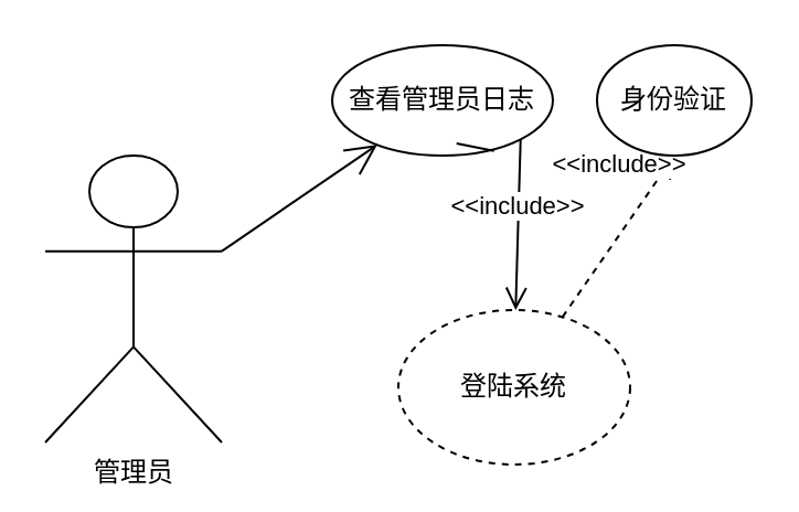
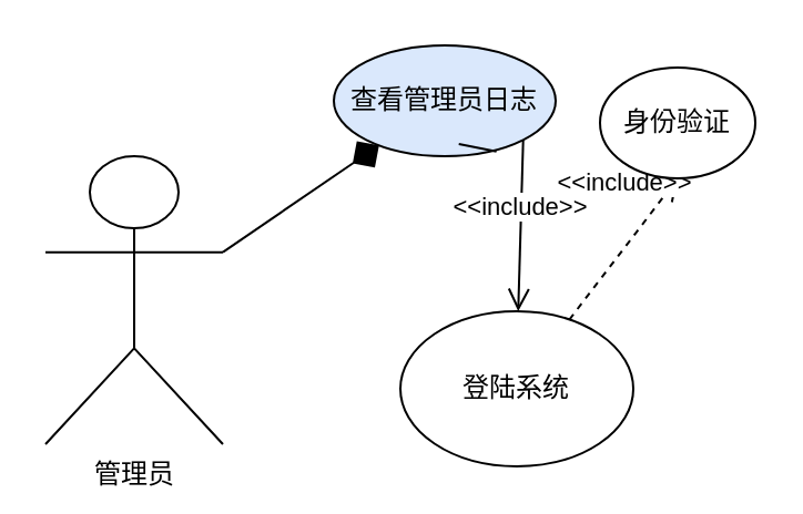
- <mxCell id="9" value="查看管理员日志" style="ellipse;whiteSpace=wrap;html=1;" parent="1" vertex="1"><mxGeometry x="150" y="20" width="100" height="50" as="geometry" /></mxCell>
+ <mxCell id="9" value="查看管理员日志" style="ellipse;whiteSpace=wrap;html=1;fillColor=#dae8fc;" parent="1" vertex="1"><mxGeometry x="150" y="20" width="100" height="50" as="geometry" /></mxCell>
- <mxCell id="4" value="身份验证" style="ellipse;whiteSpace=wrap;html=1;" parent="1" vertex="1"><mxGeometry x="270" y="20" width="70" height="50" as="geometry" /></mxCell>
+ <mxCell id="4" value="身份验证" style="ellipse;whiteSpace=wrap;html=1;" parent="1" vertex="1"><mxGeometry x="270" y="30" width="70" height="50" as="geometry" /></mxCell>
- <mxCell id="6" value="" style="endArrow=open;endFill=1;endSize=12;html=1;rounded=0;exitX=1;exitY=0.333;exitDx=0;exitDy=0;exitPerimeter=0;" parent="1" source="5" target="9" edge="1"><mxGeometry width="160" relative="1" as="geometry"><mxPoint x="325" y="390" as="sourcePoint" /><mxPoint x="485" y="390" as="targetPoint" /></mxGeometry></mxCell>
+ <mxCell id="6" value="" style="endArrow=diamond;endFill=1;endSize=12;html=1;rounded=0;exitX=1;exitY=0.333;exitDx=0;exitDy=0;exitPerimeter=0;" parent="1" source="5" target="9" edge="1"><mxGeometry width="160" relative="1" as="geometry"><mxPoint x="325" y="390" as="sourcePoint" /><mxPoint x="485" y="390" as="targetPoint" /></mxGeometry></mxCell>
- <mxCell id="2" value="登陆系统" style="ellipse;whiteSpace=wrap;html=1;dashed=1;" parent="1" vertex="1"><mxGeometry x="180" y="140" width="105" height="70" as="geometry" /></mxCell>
+ <mxCell id="2" value="登陆系统" style="ellipse;whiteSpace=wrap;html=1;" parent="1" vertex="1"><mxGeometry x="180" y="140" width="105" height="70" as="geometry" /></mxCell>
